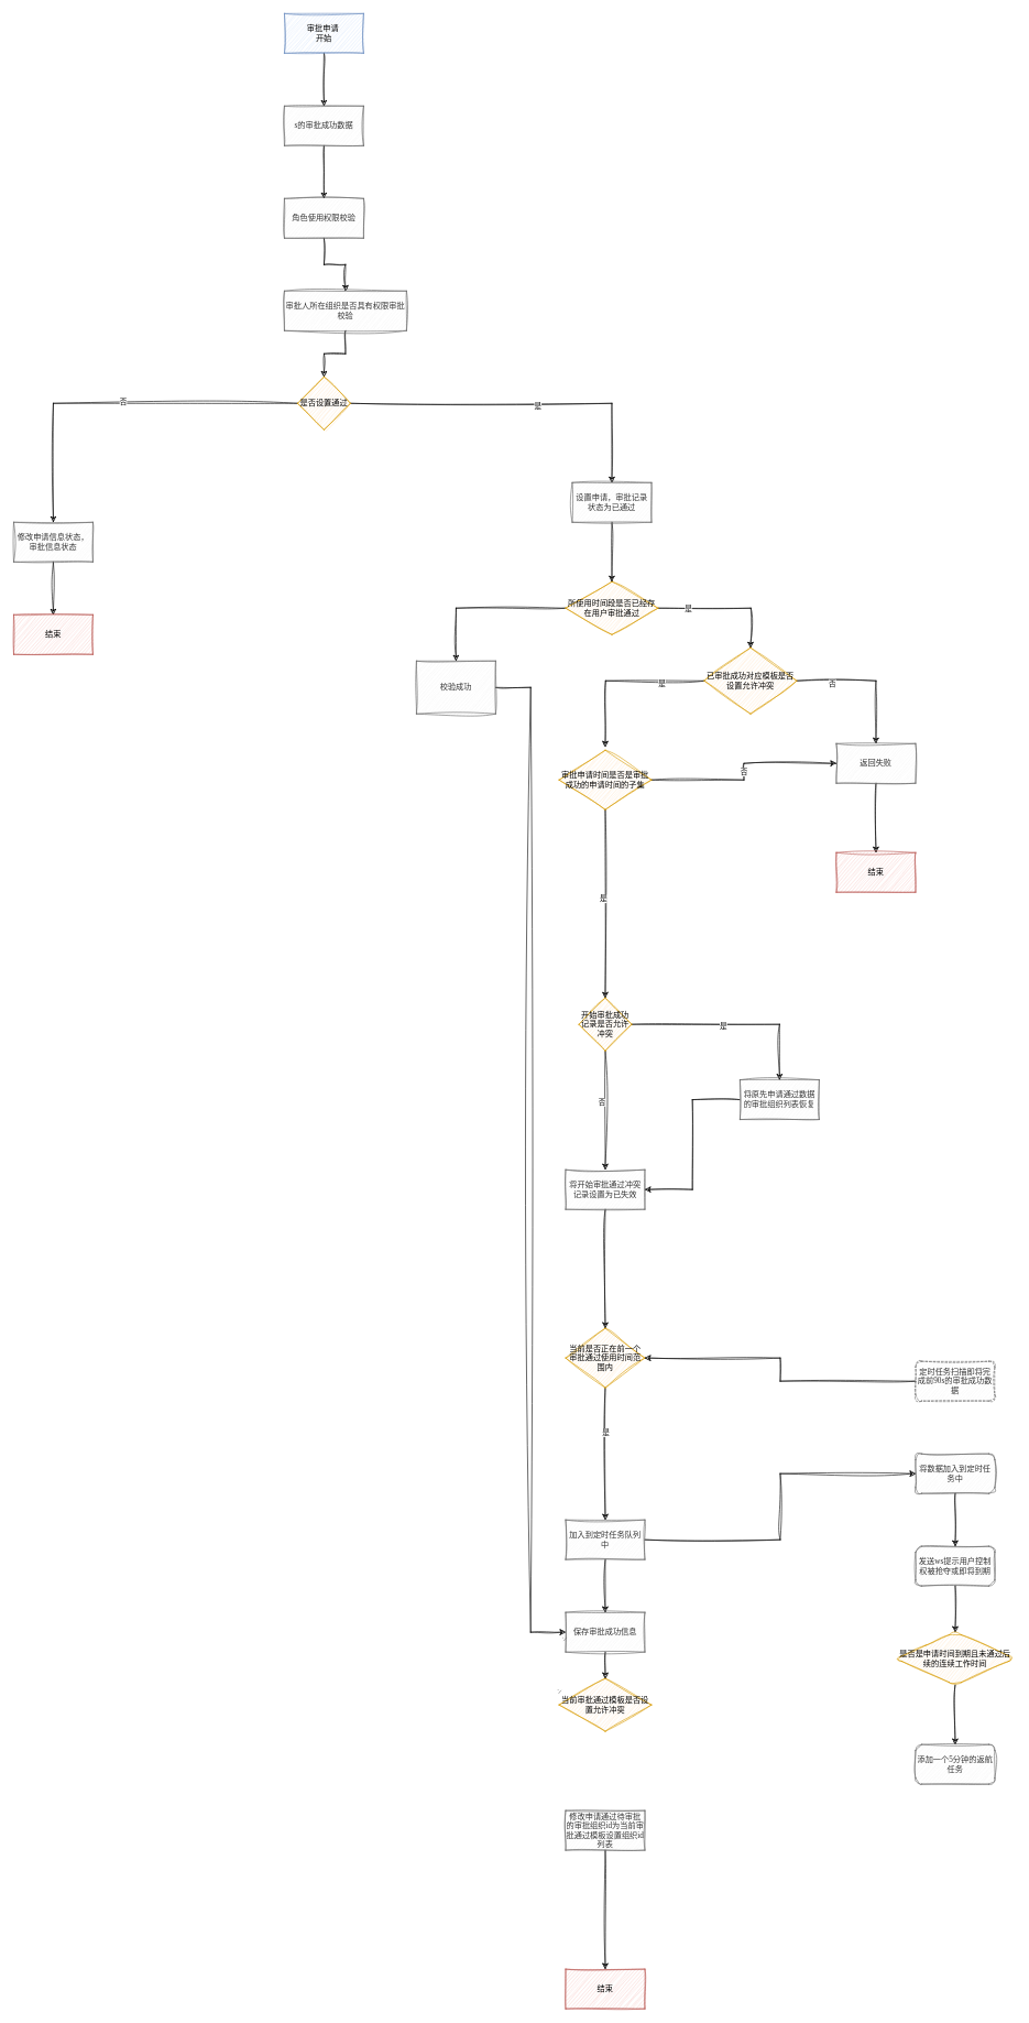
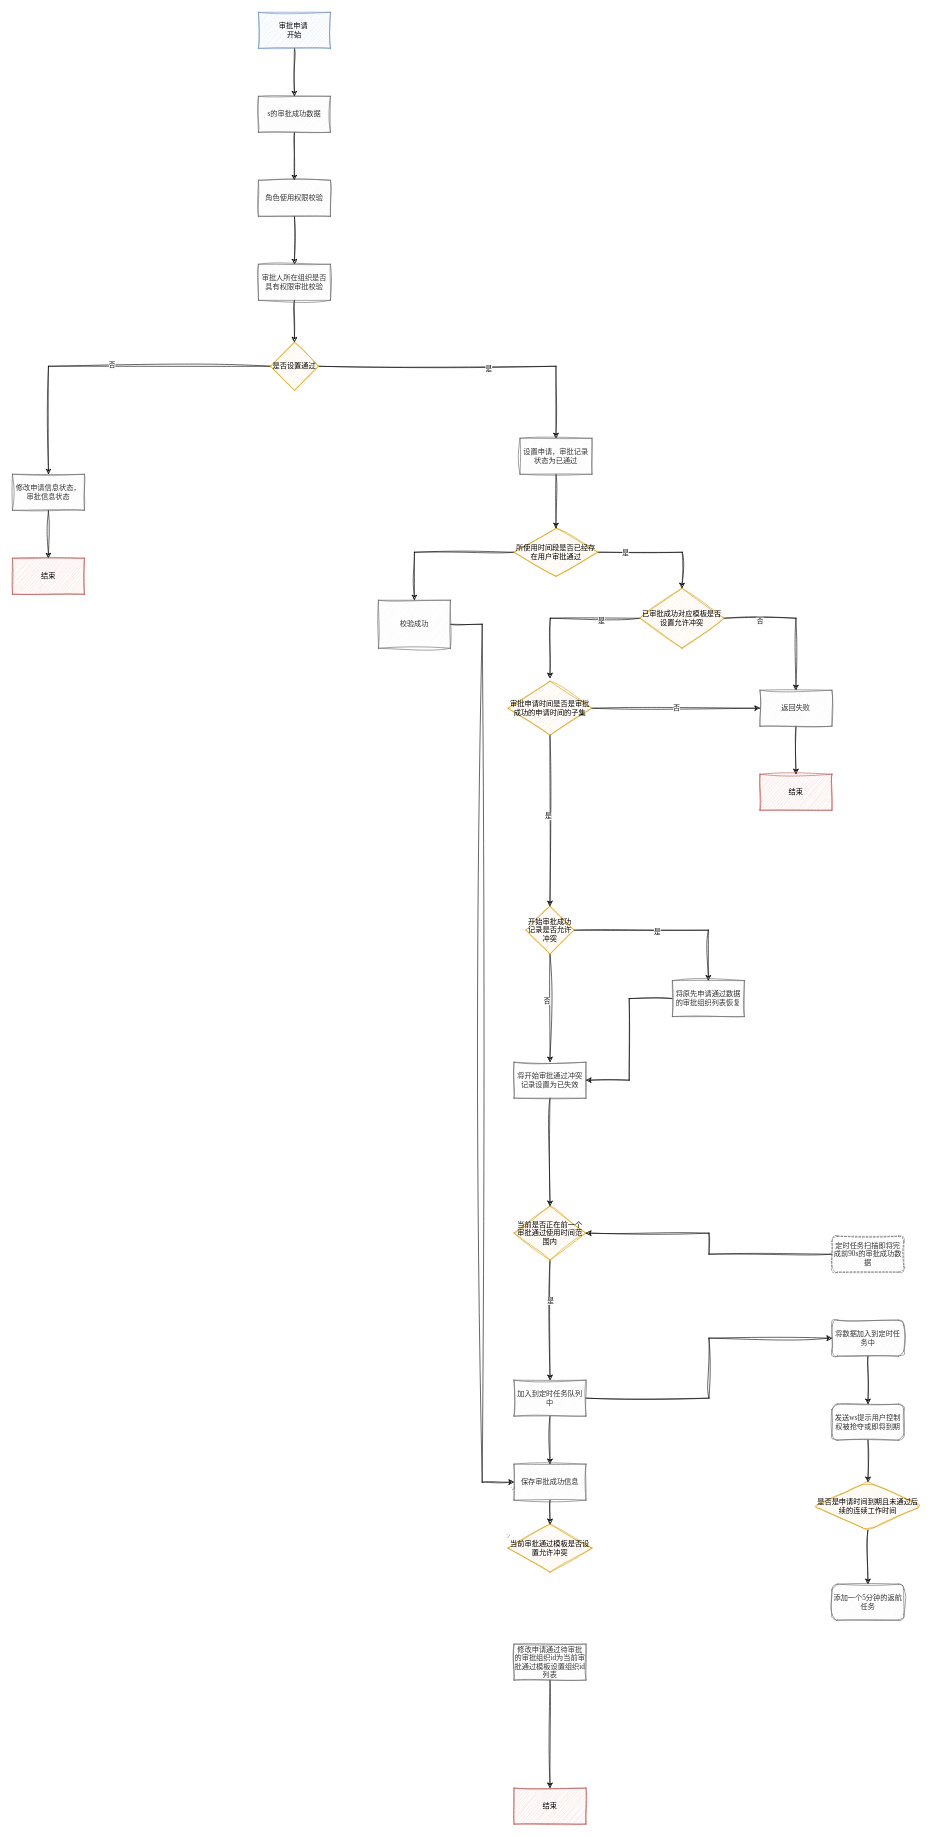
- <mxCell id="9" value="审批人所在组织是否具有权限审批校验" style="rounded=0;whiteSpace=wrap;html=1;sketch=1;hachureGap=4;jiggle=2;curveFitting=1;fontFamily=Architects Daughter;fontSource=https%3A%2F%2Ffonts.googleapis.com%2Fcss%3Ffamily%3DArchitects%2BDaughter;fillColor=#f5f5f5;strokeColor=#666666;fontColor=#333333;" vertex="1" parent="1"><mxGeometry x="430" y="440" width="185" height="60" as="geometry" /></mxCell>
+ <mxCell id="9" value="审批人所在组织是否具有权限审批校验" style="rounded=0;whiteSpace=wrap;html=1;sketch=1;hachureGap=4;jiggle=2;curveFitting=1;fontFamily=Architects Daughter;fontSource=https%3A%2F%2Ffonts.googleapis.com%2Fcss%3Ffamily%3DArchitects%2BDaughter;fillColor=#f5f5f5;strokeColor=#666666;fontColor=#333333;" vertex="1" parent="1"><mxGeometry x="430" y="440" width="120" height="60" as="geometry" /></mxCell>
- <mxCell id="29" value="返回失败" style="whiteSpace=wrap;html=1;fontFamily=Architects Daughter;fillColor=#f5f5f5;strokeColor=#666666;fontColor=#333333;rounded=0;sketch=1;hachureGap=4;jiggle=2;curveFitting=1;fontSource=https%3A%2F%2Ffonts.googleapis.com%2Fcss%3Ffamily%3DArchitects%2BDaughter;" vertex="1" parent="1"><mxGeometry x="1266" y="1125" width="120" height="60" as="geometry" /></mxCell>
+ <mxCell id="29" value="返回失败" style="whiteSpace=wrap;html=1;fontFamily=Architects Daughter;fillColor=#f5f5f5;strokeColor=#666666;fontColor=#333333;rounded=0;sketch=1;hachureGap=4;jiggle=2;curveFitting=1;fontSource=https%3A%2F%2Ffonts.googleapis.com%2Fcss%3Ffamily%3DArchitects%2BDaughter;" vertex="1" parent="1"><mxGeometry x="1266" y="1150" width="120" height="60" as="geometry" /></mxCell>
